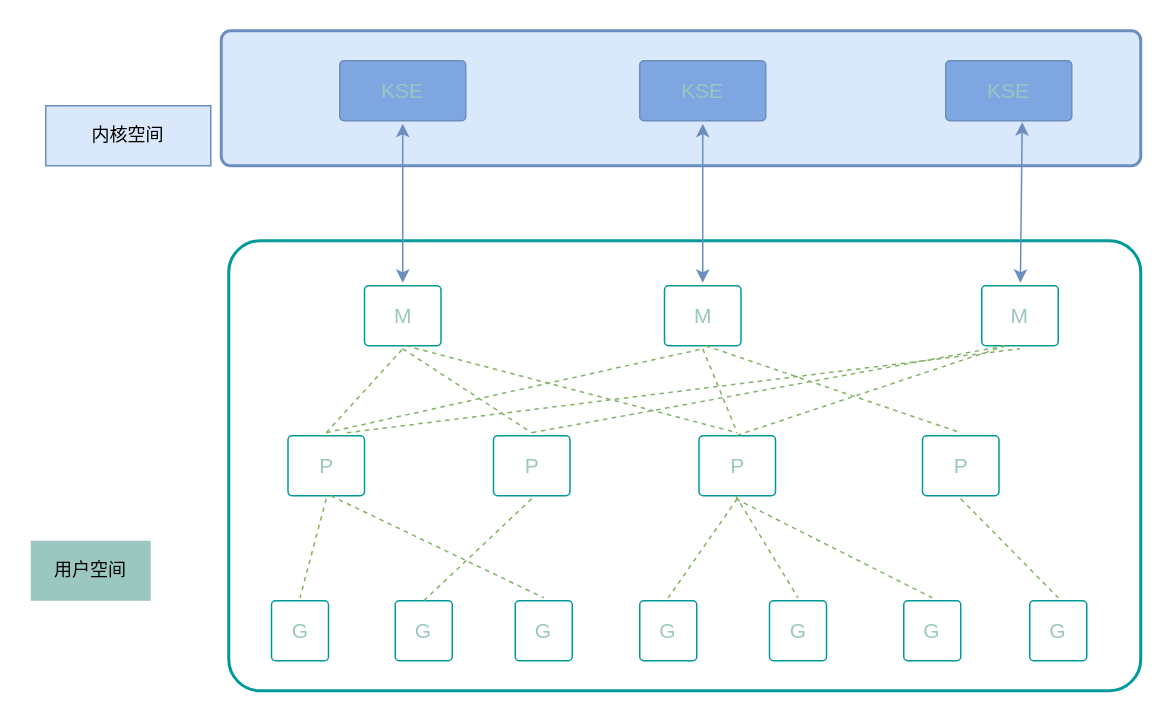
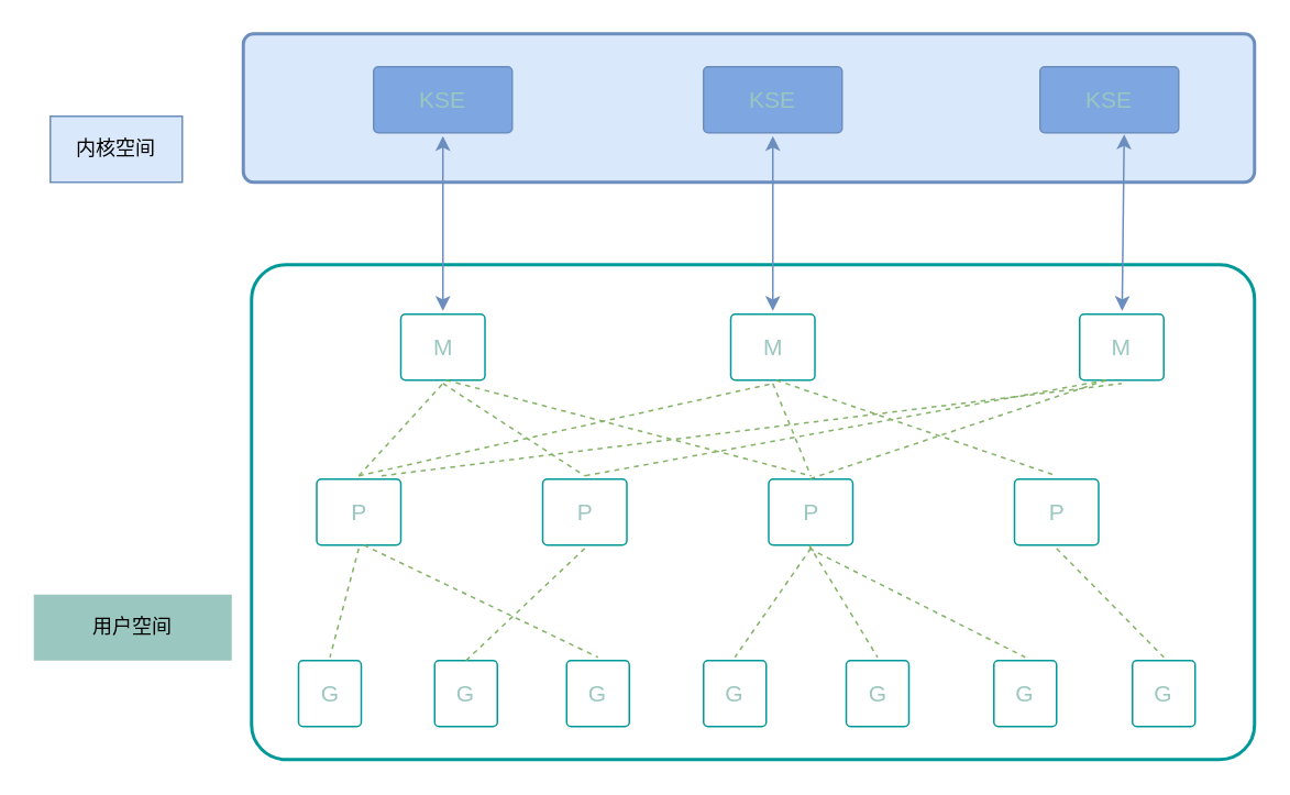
- <mxCell id="4" value="内核空间" style="text;html=1;strokeColor=#6c8ebf;fillColor=#dae8fc;align=center;verticalAlign=middle;whiteSpace=wrap;rounded=0;" parent="1" vertex="1"><mxGeometry x="30" y="70" width="110" height="40" as="geometry" /></mxCell>
+ <mxCell id="4" value="内核空间" style="text;html=1;strokeColor=#6c8ebf;fillColor=#dae8fc;align=center;verticalAlign=middle;whiteSpace=wrap;rounded=0;" parent="1" vertex="1"><mxGeometry x="30" y="70" width="80" height="40" as="geometry" /></mxCell>
- <mxCell id="9" value="用户空间" style="text;html=1;strokeColor=none;fillColor=#9AC7BF;align=center;verticalAlign=middle;whiteSpace=wrap;rounded=0;" vertex="1" parent="1"><mxGeometry x="20" y="360" width="80" height="40" as="geometry" /></mxCell>
+ <mxCell id="9" value="用户空间" style="text;html=1;strokeColor=none;fillColor=#9AC7BF;align=center;verticalAlign=middle;whiteSpace=wrap;rounded=0;" vertex="1" parent="1"><mxGeometry x="20" y="360" width="120" height="40" as="geometry" /></mxCell>
